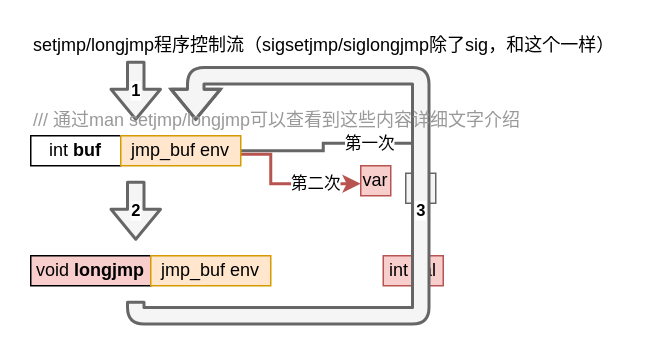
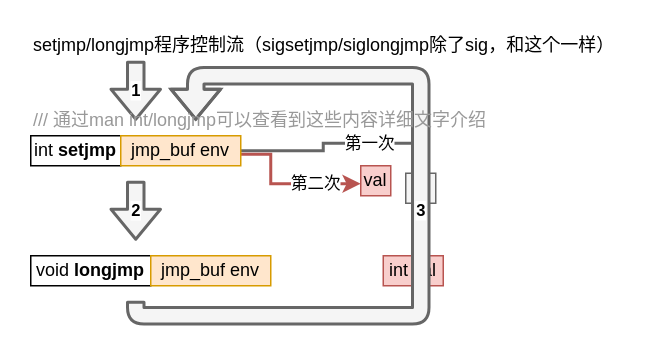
- <mxCell id="14" value="&lt;font color=&quot;#999999&quot;&gt;/// 通过man setjmp/longjmp可以查看到这些内容详细文字介绍&lt;/font&gt;" style="text;html=1;resizable=0;points=[];autosize=1;align=left;verticalAlign=top;spacingTop=-4;" vertex="1" parent="1"><mxGeometry x="20" y="70" width="340" height="20" as="geometry" /></mxCell>
+ <mxCell id="14" value="&lt;font color=&quot;#999999&quot;&gt;/// 通过man int/longjmp可以查看到这些内容详细文字介绍&lt;/font&gt;" style="text;html=1;resizable=0;points=[];autosize=1;align=left;verticalAlign=top;spacingTop=-4;" vertex="1" parent="1"><mxGeometry x="20" y="70" width="340" height="20" as="geometry" /></mxCell>
- <mxCell id="2" value="int &lt;b&gt;buf&lt;/b&gt;" style="rounded=0;whiteSpace=wrap;html=1;" vertex="1" parent="1"><mxGeometry x="20" y="90" width="60" height="20" as="geometry" /></mxCell>
+ <mxCell id="2" value="int &lt;b&gt;setjmp&lt;/b&gt;" style="rounded=0;whiteSpace=wrap;html=1;" vertex="1" parent="1"><mxGeometry x="20" y="90" width="60" height="20" as="geometry" /></mxCell>
- <mxCell id="10" value="var" style="rounded=0;whiteSpace=wrap;html=1;fillColor=#f8cecc;strokeColor=#b85450;" vertex="1" parent="1"><mxGeometry x="240" y="110" width="20" height="20" as="geometry" /></mxCell>
+ <mxCell id="10" value="val" style="rounded=0;whiteSpace=wrap;html=1;fillColor=#f8cecc;strokeColor=#b85450;" vertex="1" parent="1"><mxGeometry x="240" y="110" width="20" height="20" as="geometry" /></mxCell>
- <mxCell id="6" value="void &lt;b&gt;longjmp&lt;/b&gt;" style="rounded=0;whiteSpace=wrap;html=1;fillColor=#f8cecc;" vertex="1" parent="1"><mxGeometry x="20" y="170" width="80" height="20" as="geometry" /></mxCell>
+ <mxCell id="6" value="void &lt;b&gt;longjmp&lt;/b&gt;" style="rounded=0;whiteSpace=wrap;html=1;" vertex="1" parent="1"><mxGeometry x="20" y="170" width="80" height="20" as="geometry" /></mxCell>
